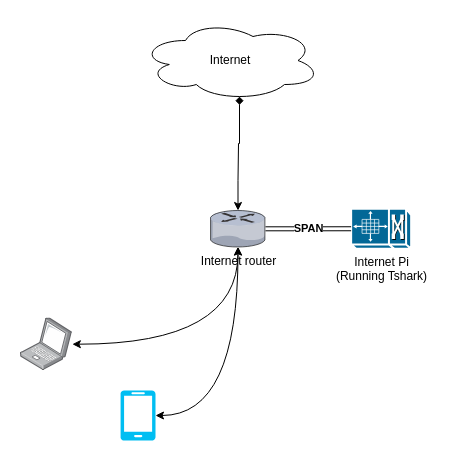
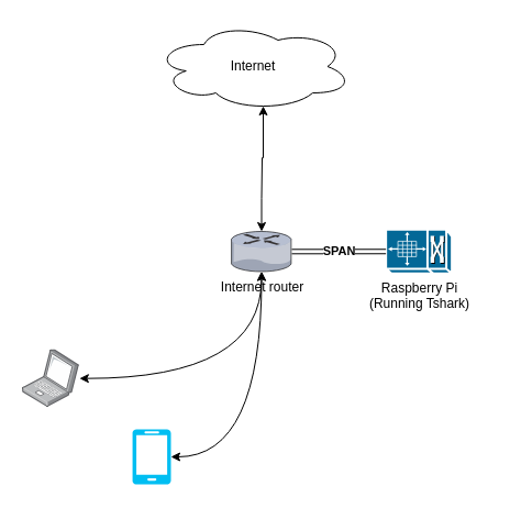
- <mxCell id="11" style="edgeStyle=orthogonalEdgeStyle;rounded=0;orthogonalLoop=1;jettySize=auto;html=1;entryX=0.55;entryY=0.95;entryDx=0;entryDy=0;entryPerimeter=0;endArrow=diamond;endFill=1;startArrow=classic;startFill=1;" edge="1" parent="1" source="2" target="10"><mxGeometry relative="1" as="geometry"><Array as="points"><mxPoint x="238" y="180" /><mxPoint x="238" y="180" /><mxPoint x="238" y="143" /></Array></mxGeometry></mxCell>
+ <mxCell id="11" style="edgeStyle=orthogonalEdgeStyle;rounded=0;orthogonalLoop=1;jettySize=auto;html=1;entryX=0.55;entryY=0.95;entryDx=0;entryDy=0;entryPerimeter=0;endArrow=classic;endFill=1;startArrow=classic;startFill=1;" edge="1" parent="1" source="2" target="10"><mxGeometry relative="1" as="geometry"><Array as="points"><mxPoint x="238" y="180" /><mxPoint x="238" y="180" /><mxPoint x="238" y="143" /></Array></mxGeometry></mxCell>
- <mxCell id="3" value="Internet Pi&lt;div&gt;(Running Tshark&lt;span style=&quot;background-color: transparent; color: light-dark(rgb(0, 0, 0), rgb(255, 255, 255));&quot;&gt;)&lt;/span&gt;&lt;/div&gt;" style="shape=mxgraph.cisco.misc.pxf;html=1;pointerEvents=1;dashed=0;fillColor=#036897;strokeColor=#ffffff;strokeWidth=2;verticalLabelPosition=bottom;verticalAlign=top;align=center;outlineConnect=0;direction=south;" vertex="1" parent="1"><mxGeometry x="350.65" y="208.25" width="60" height="40" as="geometry" /></mxCell>
+ <mxCell id="3" value="Raspberry Pi&lt;div&gt;(Running Tshark&lt;span style=&quot;background-color: transparent; color: light-dark(rgb(0, 0, 0), rgb(255, 255, 255));&quot;&gt;)&lt;/span&gt;&lt;/div&gt;" style="shape=mxgraph.cisco.misc.pxf;html=1;pointerEvents=1;dashed=0;fillColor=#036897;strokeColor=#ffffff;strokeWidth=2;verticalLabelPosition=bottom;verticalAlign=top;align=center;outlineConnect=0;direction=south;" vertex="1" parent="1"><mxGeometry x="350.65" y="208.25" width="60" height="40" as="geometry" /></mxCell>
